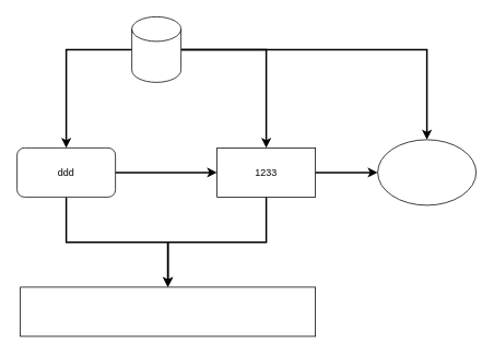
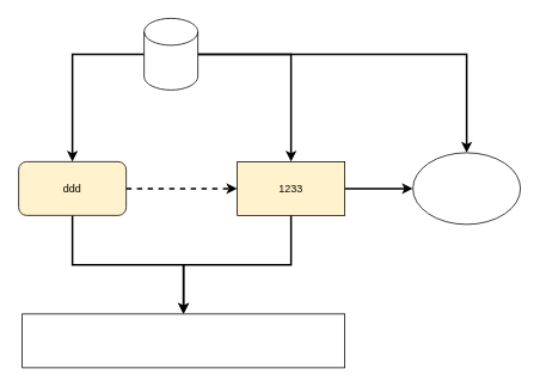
- <mxCell id="4" value="ddd" style="rounded=1;whiteSpace=wrap;html=1;" parent="1" vertex="1"><mxGeometry x="20" y="180" width="120" height="60" as="geometry" /></mxCell>
+ <mxCell id="4" value="ddd" style="rounded=1;whiteSpace=wrap;html=1;fillColor=#fff2cc;" parent="1" vertex="1"><mxGeometry x="20" y="180" width="120" height="60" as="geometry" /></mxCell>
- <mxCell id="2" style="edgeStyle=orthogonalEdgeStyle;rounded=0;orthogonalLoop=1;jettySize=auto;html=1;strokeWidth=2;" parent="1" source="4" target="7" edge="1"><mxGeometry relative="1" as="geometry" /></mxCell>
+ <mxCell id="2" style="edgeStyle=orthogonalEdgeStyle;rounded=0;orthogonalLoop=1;jettySize=auto;html=1;strokeWidth=2;dashed=1;" parent="1" source="4" target="7" edge="1"><mxGeometry relative="1" as="geometry" /></mxCell>
- <mxCell id="7" value="1233" style="rounded=0;whiteSpace=wrap;html=1;" parent="1" vertex="1"><mxGeometry x="264" y="180" width="120" height="60" as="geometry" /></mxCell>
+ <mxCell id="7" value="1233" style="rounded=0;whiteSpace=wrap;html=1;fillColor=#fff2cc;" parent="1" vertex="1"><mxGeometry x="264" y="180" width="120" height="60" as="geometry" /></mxCell>
